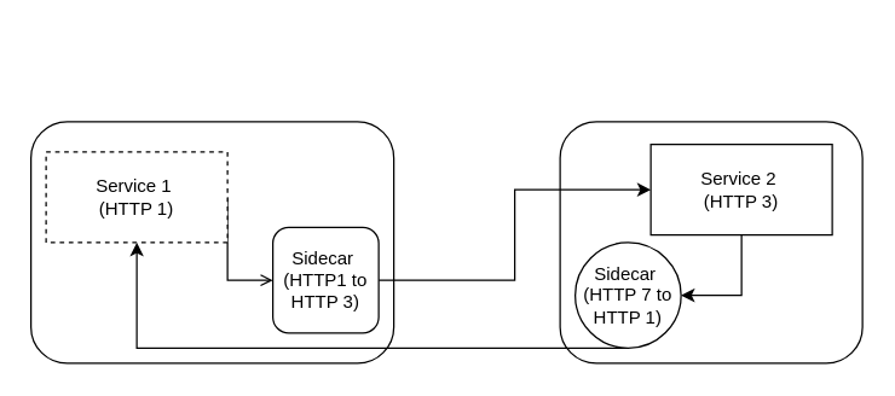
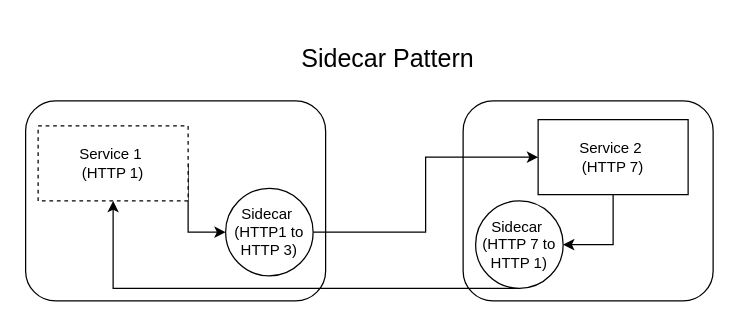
+ <mxCell id="12" value="&lt;font style=&quot;font-size: 20px;&quot;&gt;Sidecar Pattern&lt;/font&gt;" style="text;html=1;align=center;verticalAlign=middle;whiteSpace=wrap;rounded=0;" vertex="1" parent="1"><mxGeometry x="160" y="20" width="300" height="50" as="geometry" /></mxCell>
- <mxCell id="9" value="Service 2&amp;nbsp;&lt;div&gt;(HTTP 3)&lt;/div&gt;" style="rounded=0;whiteSpace=wrap;html=1;" vertex="1" parent="1"><mxGeometry x="430" y="95" width="120" height="60" as="geometry" /></mxCell>
+ <mxCell id="9" value="Service 2&amp;nbsp;&lt;div&gt;(HTTP 7)&lt;/div&gt;" style="rounded=0;whiteSpace=wrap;html=1;" vertex="1" parent="1"><mxGeometry x="430" y="95" width="120" height="60" as="geometry" /></mxCell>
- <mxCell id="4" style="edgeStyle=orthogonalEdgeStyle;rounded=0;orthogonalLoop=1;jettySize=auto;html=1;exitX=1;exitY=0.5;exitDx=0;exitDy=0;entryX=0;entryY=0.5;entryDx=0;entryDy=0;endArrow=open;" edge="1" parent="1" source="5" target="7"><mxGeometry relative="1" as="geometry"><Array as="points"><mxPoint x="170" y="185" /><mxPoint x="170" y="185" /></Array></mxGeometry></mxCell>
+ <mxCell id="4" style="edgeStyle=orthogonalEdgeStyle;rounded=0;orthogonalLoop=1;jettySize=auto;html=1;exitX=1;exitY=0.5;exitDx=0;exitDy=0;entryX=0;entryY=0.5;entryDx=0;entryDy=0;" edge="1" parent="1" source="5" target="7"><mxGeometry relative="1" as="geometry"><Array as="points"><mxPoint x="170" y="185" /><mxPoint x="170" y="185" /></Array></mxGeometry></mxCell>
- <mxCell id="7" value="Sidecar&amp;nbsp;&lt;div&gt;(HTTP1 to HTTP 3)&lt;/div&gt;" style="whiteSpace=wrap;html=1;aspect=fixed;rounded=1;" vertex="1" parent="1"><mxGeometry x="180" y="150" width="70" height="70" as="geometry" /></mxCell>
+ <mxCell id="7" value="Sidecar&amp;nbsp;&lt;div&gt;(HTTP1 to HTTP 3)&lt;/div&gt;" style="ellipse;whiteSpace=wrap;html=1;aspect=fixed;" vertex="1" parent="1"><mxGeometry x="180" y="150" width="70" height="70" as="geometry" /></mxCell>
